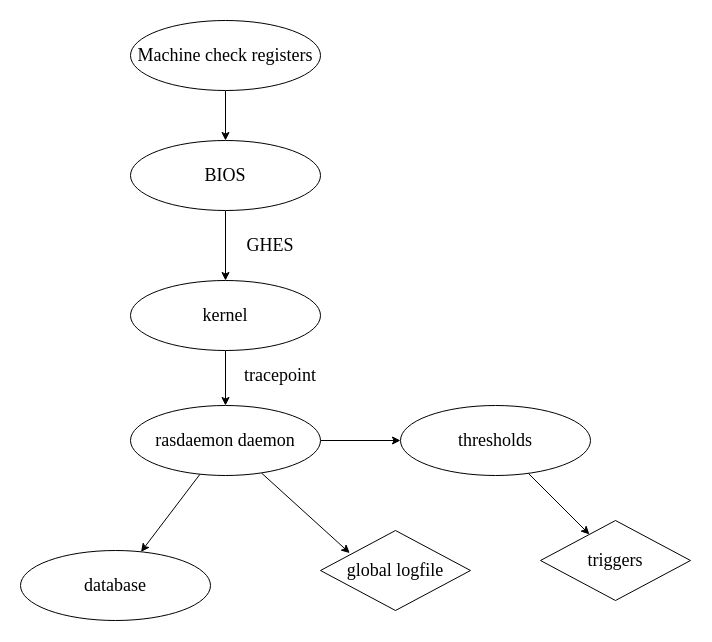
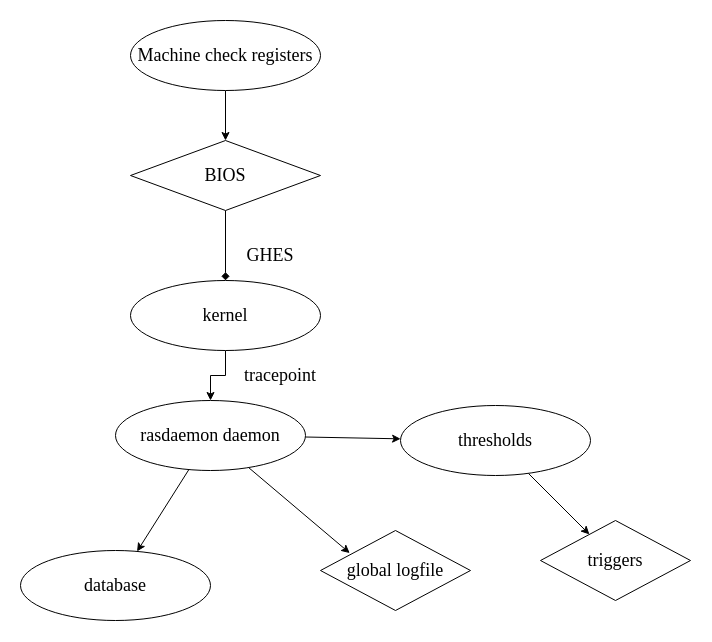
- <mxCell id="5" value="&lt;font style=&quot;font-size: 18px;&quot; face=&quot;Comic Sans MS&quot;&gt;BIOS&lt;/font&gt;" style="ellipse;whiteSpace=wrap;html=1;" vertex="1" parent="1"><mxGeometry x="130" y="140" width="190" height="70" as="geometry" /></mxCell>
+ <mxCell id="5" value="&lt;font style=&quot;font-size: 18px;&quot; face=&quot;Comic Sans MS&quot;&gt;BIOS&lt;/font&gt;" style="rhombus;whiteSpace=wrap;html=1;" vertex="1" parent="1"><mxGeometry x="130" y="140" width="190" height="70" as="geometry" /></mxCell>
- <mxCell id="8" value="GHES" style="text;html=1;strokeColor=none;fillColor=none;align=center;verticalAlign=middle;whiteSpace=wrap;rounded=0;fontFamily=Comic Sans MS;fontSize=18;" vertex="1" parent="1"><mxGeometry x="240" y="230" width="60" height="30" as="geometry" /></mxCell>
+ <mxCell id="8" value="GHES" style="text;html=1;strokeColor=none;fillColor=none;align=center;verticalAlign=middle;whiteSpace=wrap;rounded=0;fontFamily=Comic Sans MS;fontSize=18;" vertex="1" parent="1"><mxGeometry x="240" y="240" width="60" height="30" as="geometry" /></mxCell>
- <mxCell id="4" value="" style="edgeStyle=orthogonalEdgeStyle;rounded=0;orthogonalLoop=1;jettySize=auto;html=1;fontFamily=Comic Sans MS;fontSize=18;" edge="1" parent="1" source="5" target="7"><mxGeometry relative="1" as="geometry" /></mxCell>
+ <mxCell id="4" value="" style="edgeStyle=orthogonalEdgeStyle;rounded=0;orthogonalLoop=1;jettySize=auto;html=1;fontFamily=Comic Sans MS;fontSize=18;endArrow=diamond;" edge="1" parent="1" source="5" target="7"><mxGeometry relative="1" as="geometry" /></mxCell>
- <mxCell id="12" value="&lt;font face=&quot;Comic Sans MS&quot;&gt;&lt;span style=&quot;font-size: 18px;&quot;&gt;rasdaemon daemon&lt;/span&gt;&lt;/font&gt;" style="ellipse;whiteSpace=wrap;html=1;" vertex="1" parent="1"><mxGeometry x="130" y="405" width="190" height="70" as="geometry" /></mxCell>
+ <mxCell id="12" value="&lt;font face=&quot;Comic Sans MS&quot;&gt;&lt;span style=&quot;font-size: 18px;&quot;&gt;rasdaemon daemon&lt;/span&gt;&lt;/font&gt;" style="ellipse;whiteSpace=wrap;html=1;" vertex="1" parent="1"><mxGeometry x="115" y="400" width="190" height="70" as="geometry" /></mxCell>
